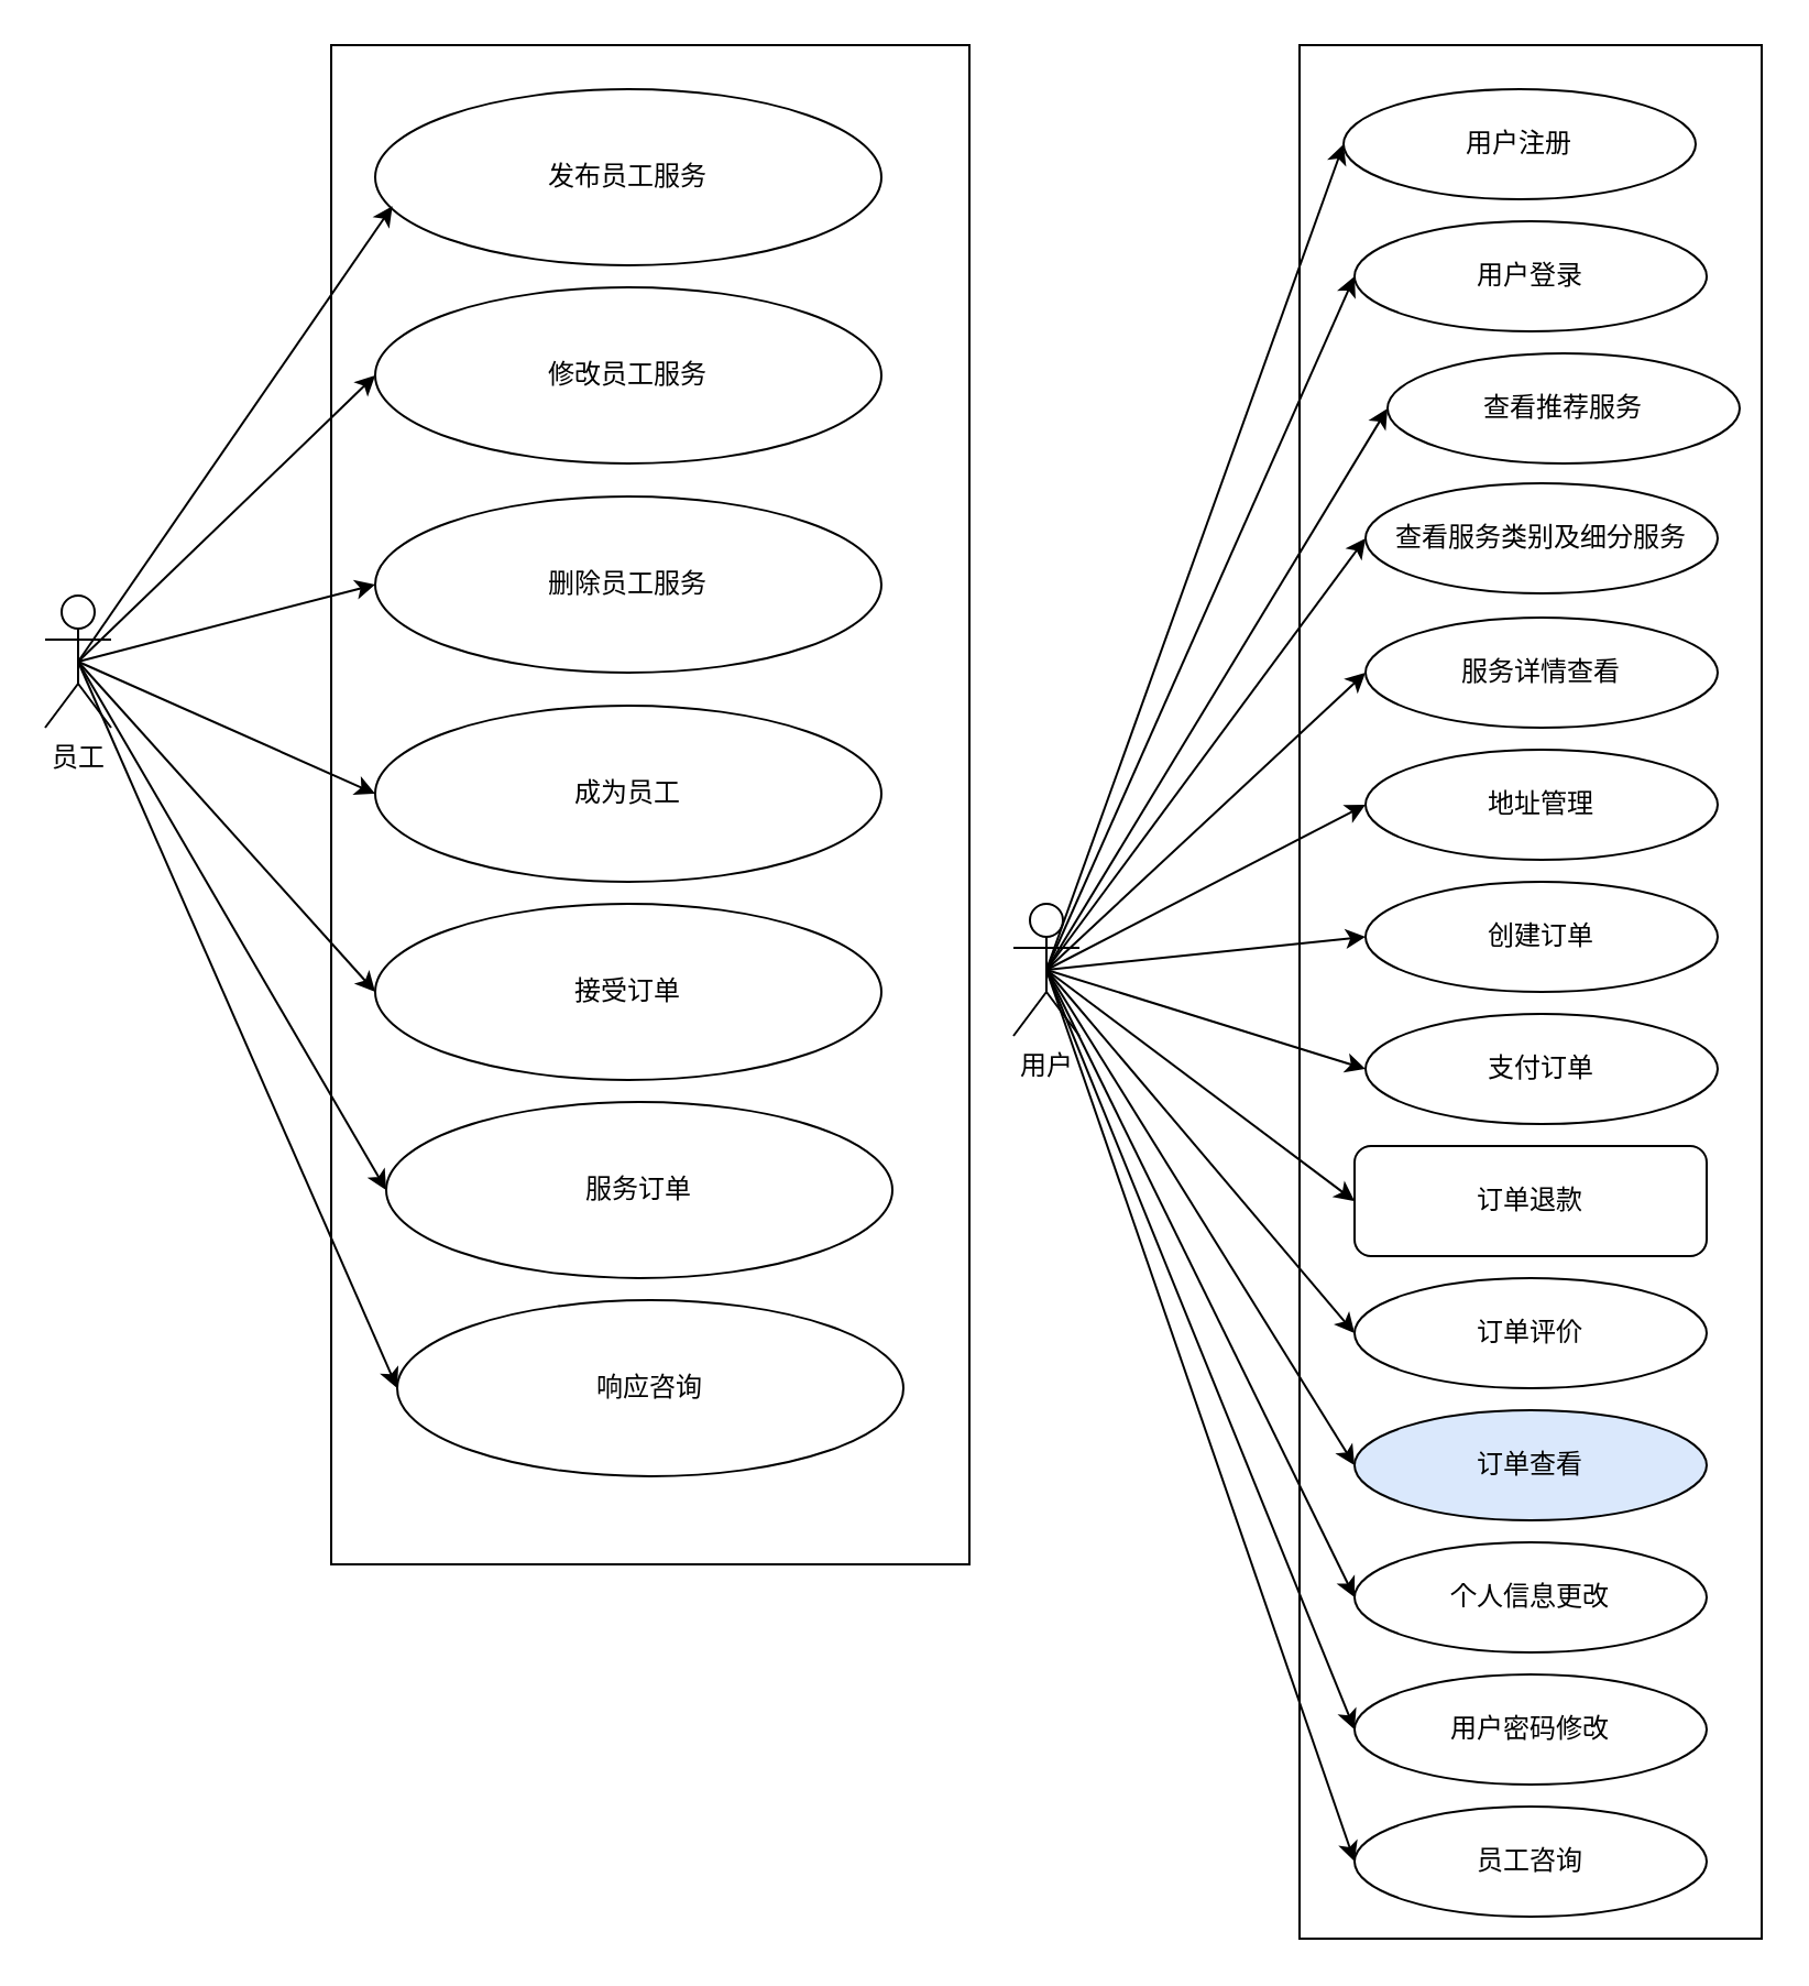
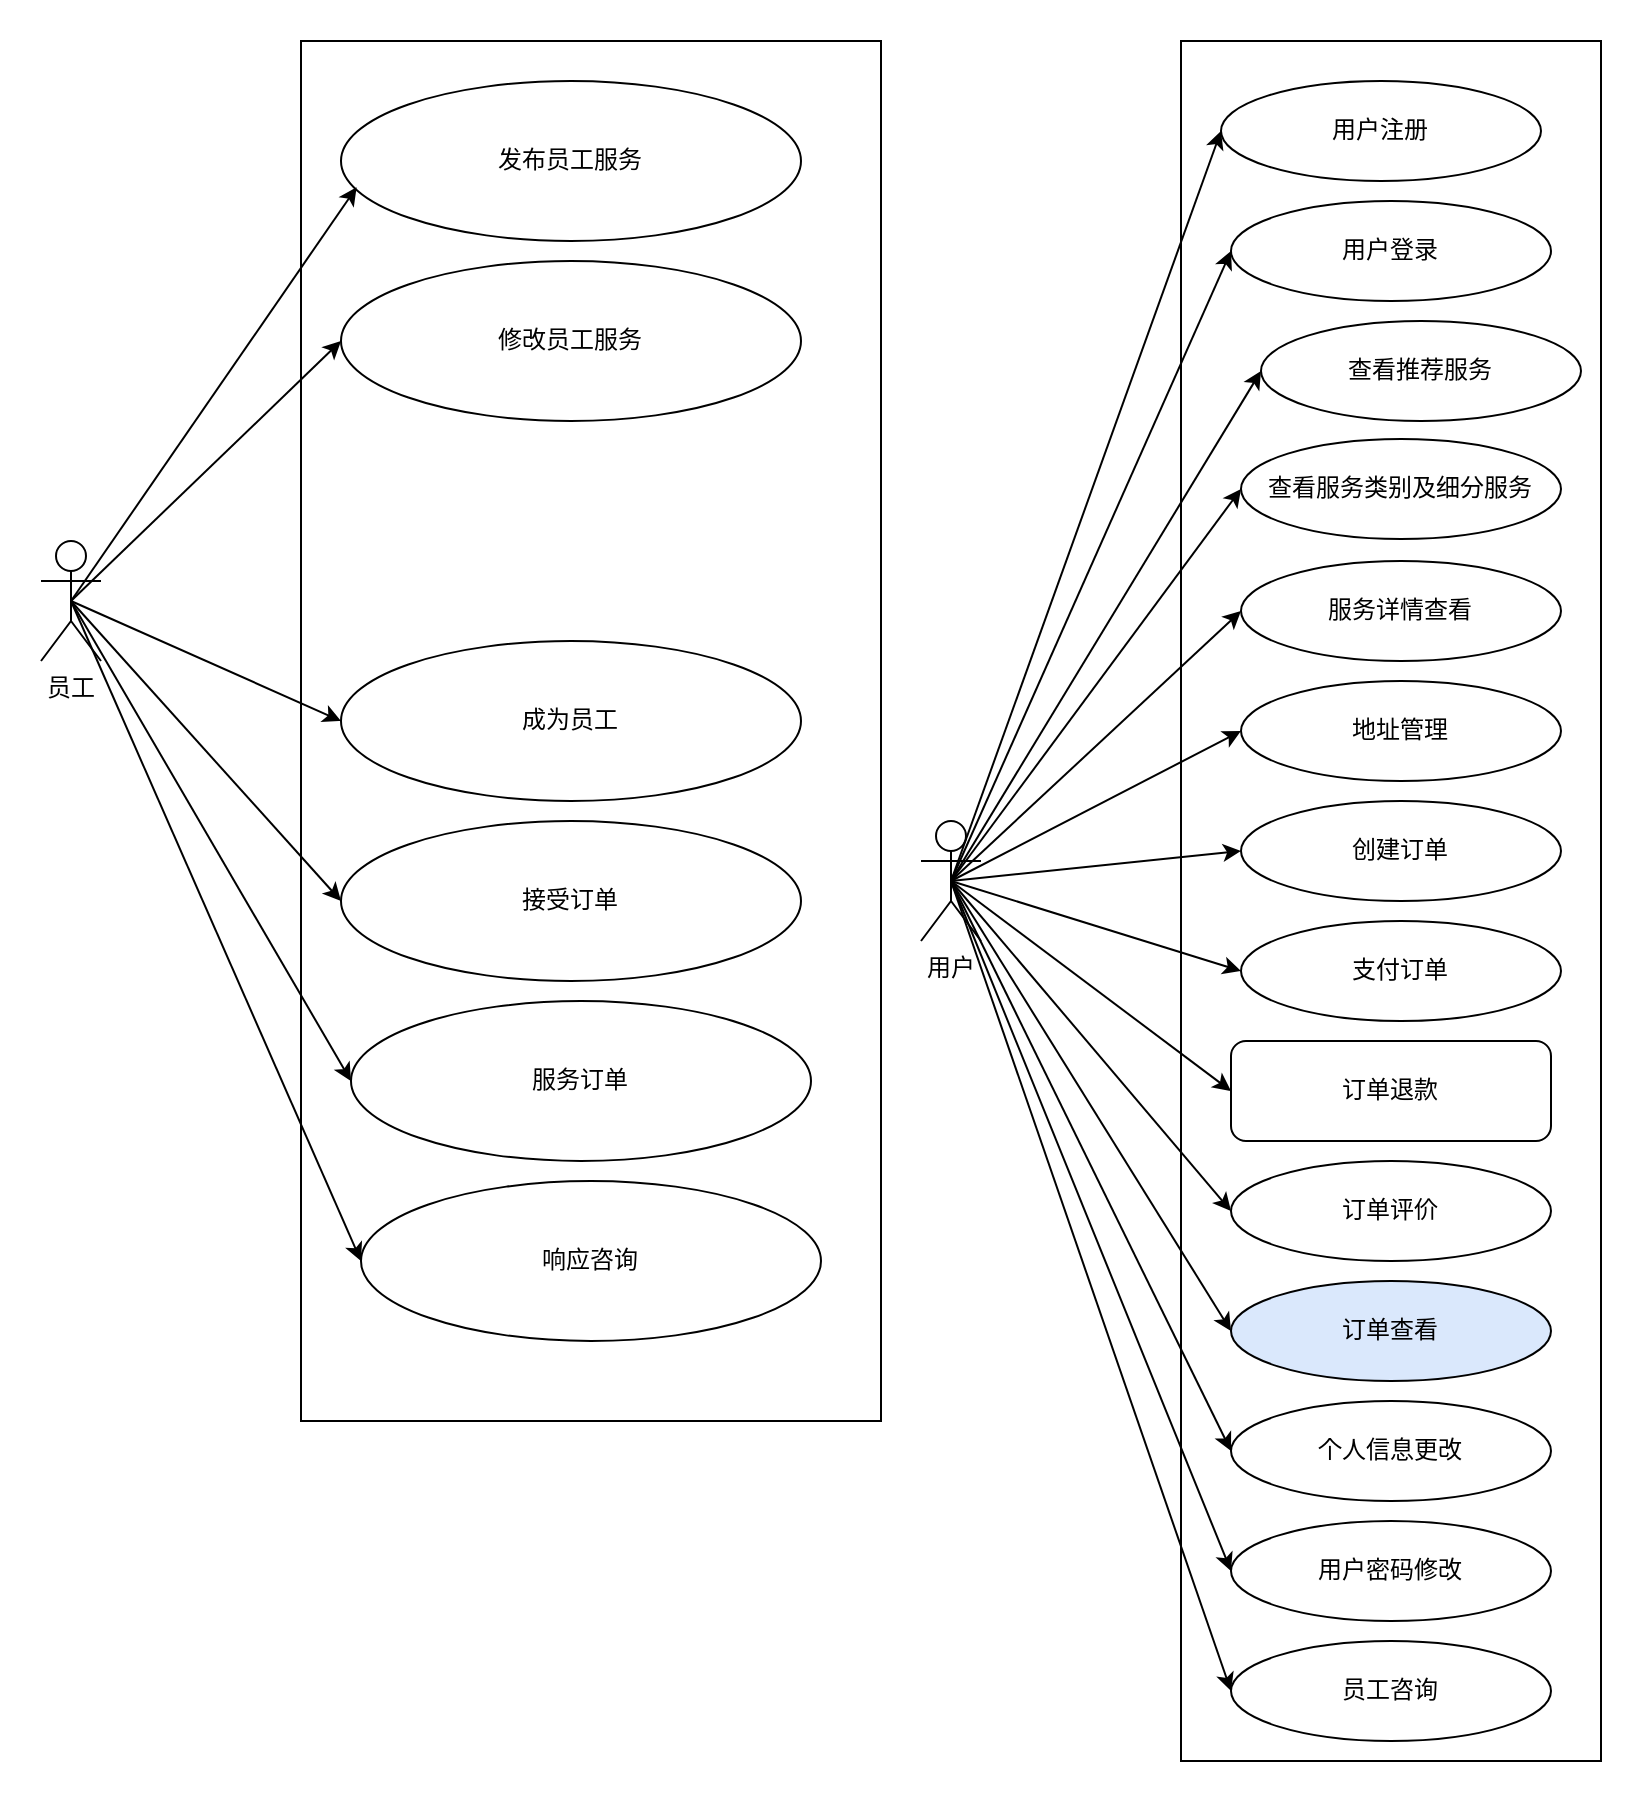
- <mxCell id="6" value="删除员工服务" style="ellipse;whiteSpace=wrap;html=1;" vertex="1" parent="1"><mxGeometry x="170" y="225" width="230" height="80" as="geometry" /></mxCell>
- <mxCell id="11" value="" style="endArrow=classic;html=1;rounded=0;exitX=0.5;exitY=0.5;exitDx=0;exitDy=0;exitPerimeter=0;entryX=0;entryY=0.5;entryDx=0;entryDy=0;" edge="1" parent="1" source="2" target="6"><mxGeometry width="50" height="50" relative="1" as="geometry"><mxPoint x="340" y="370" as="sourcePoint" /><mxPoint x="390" y="320" as="targetPoint" /></mxGeometry></mxCell>
